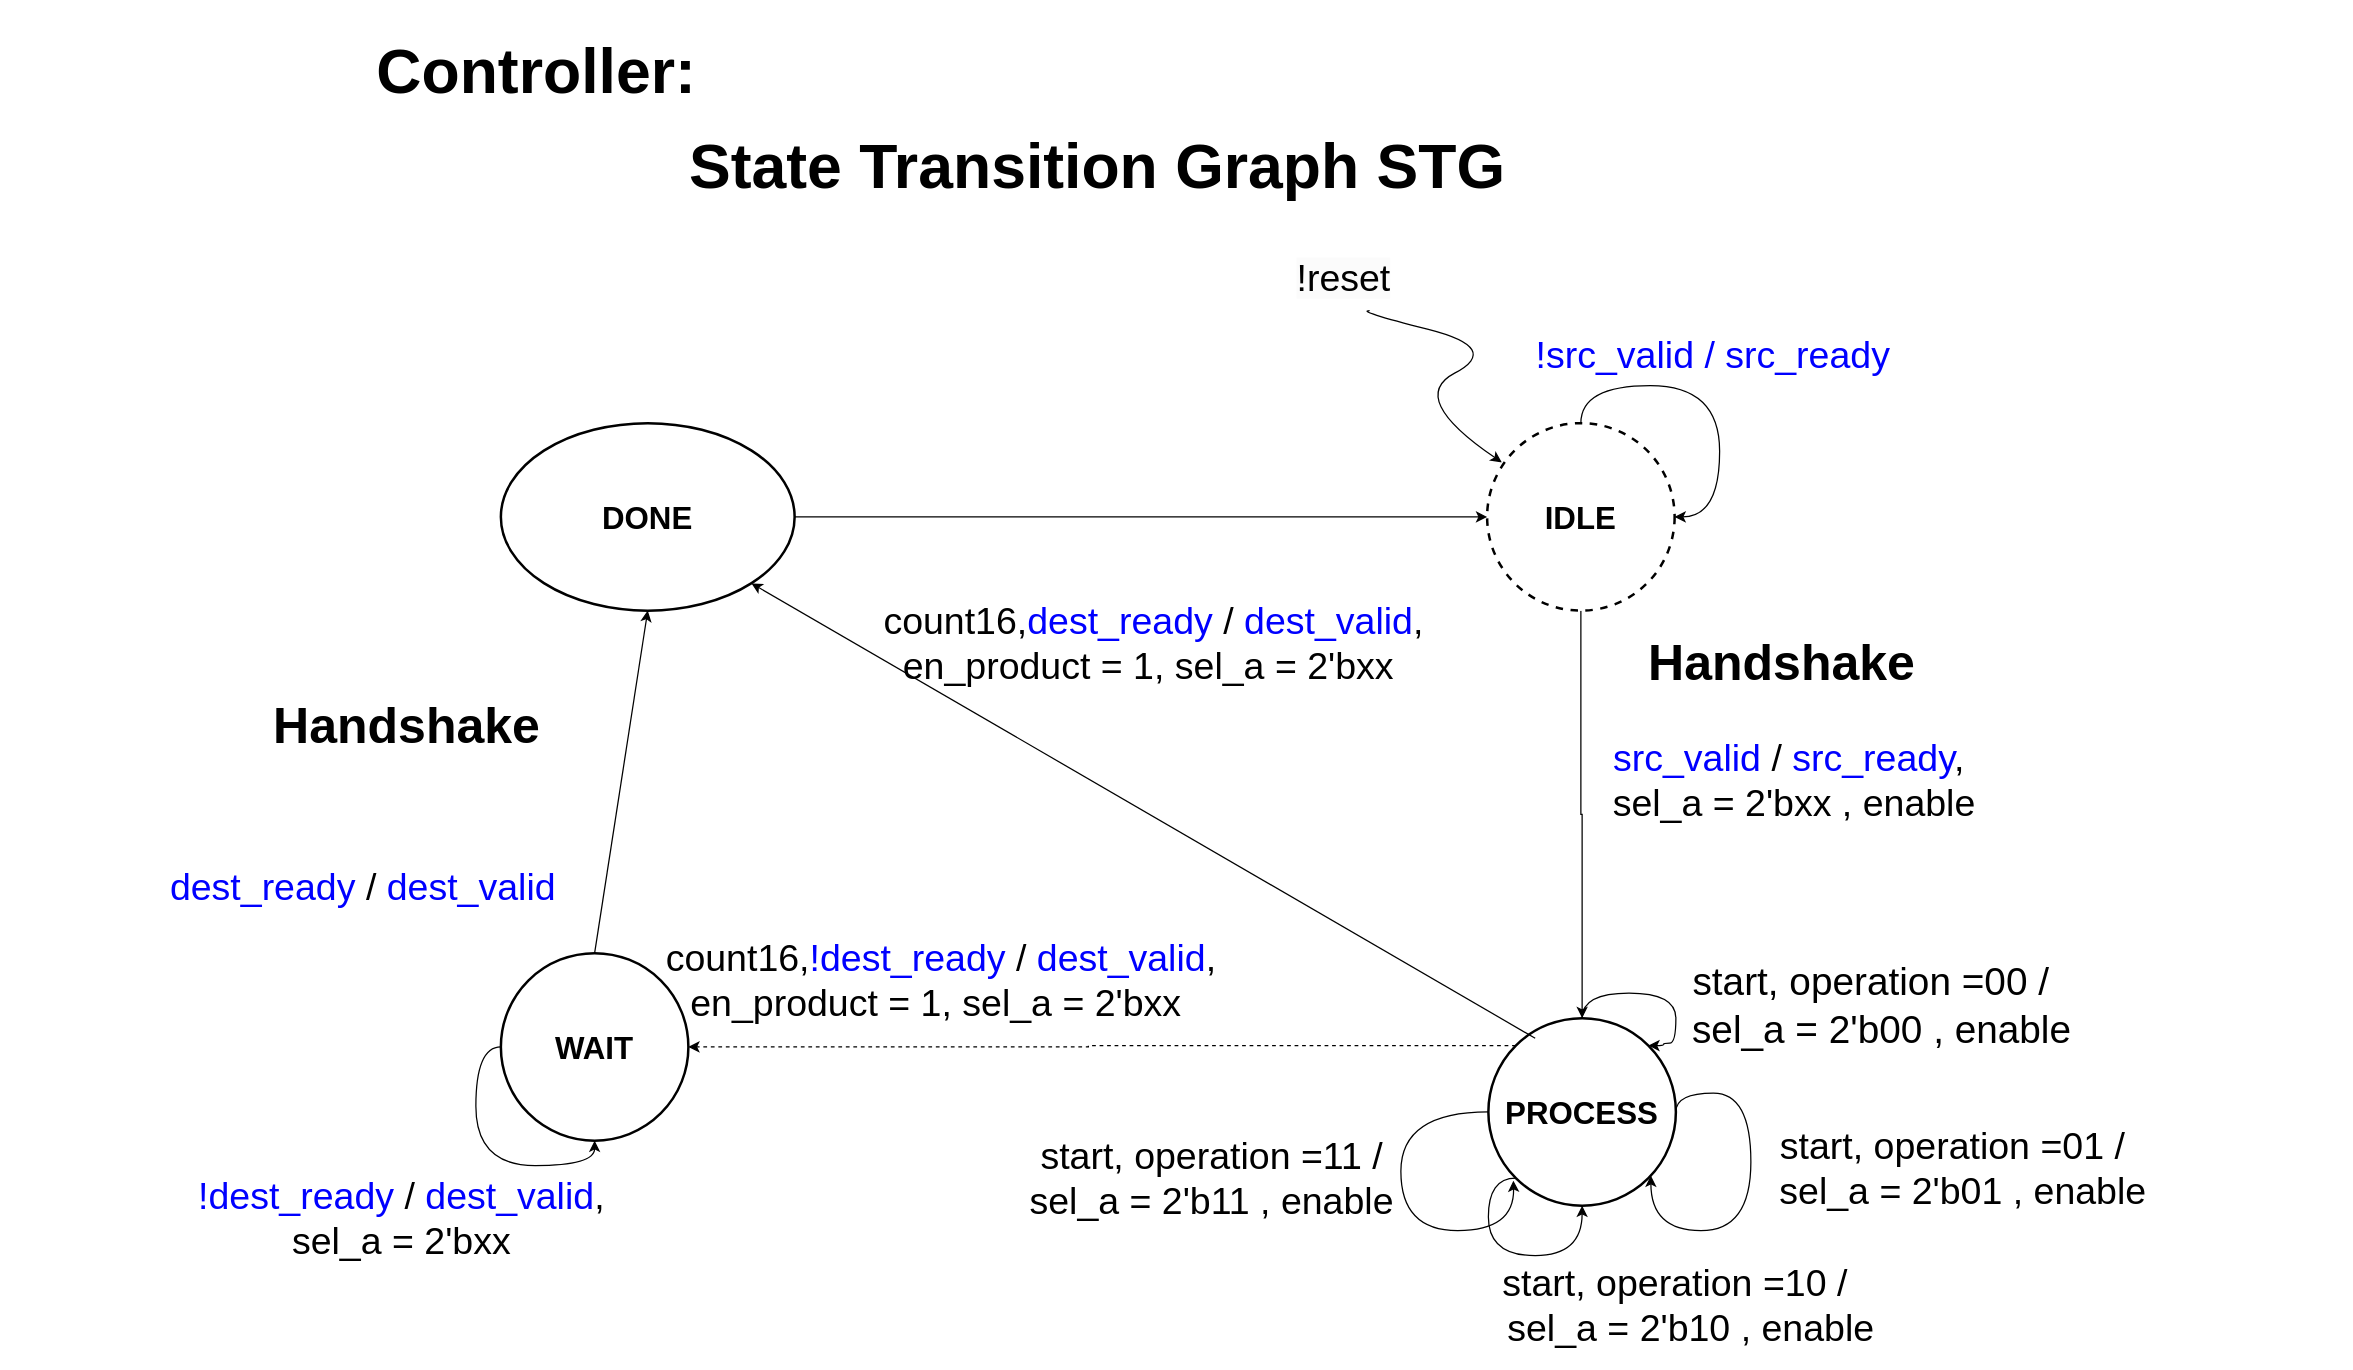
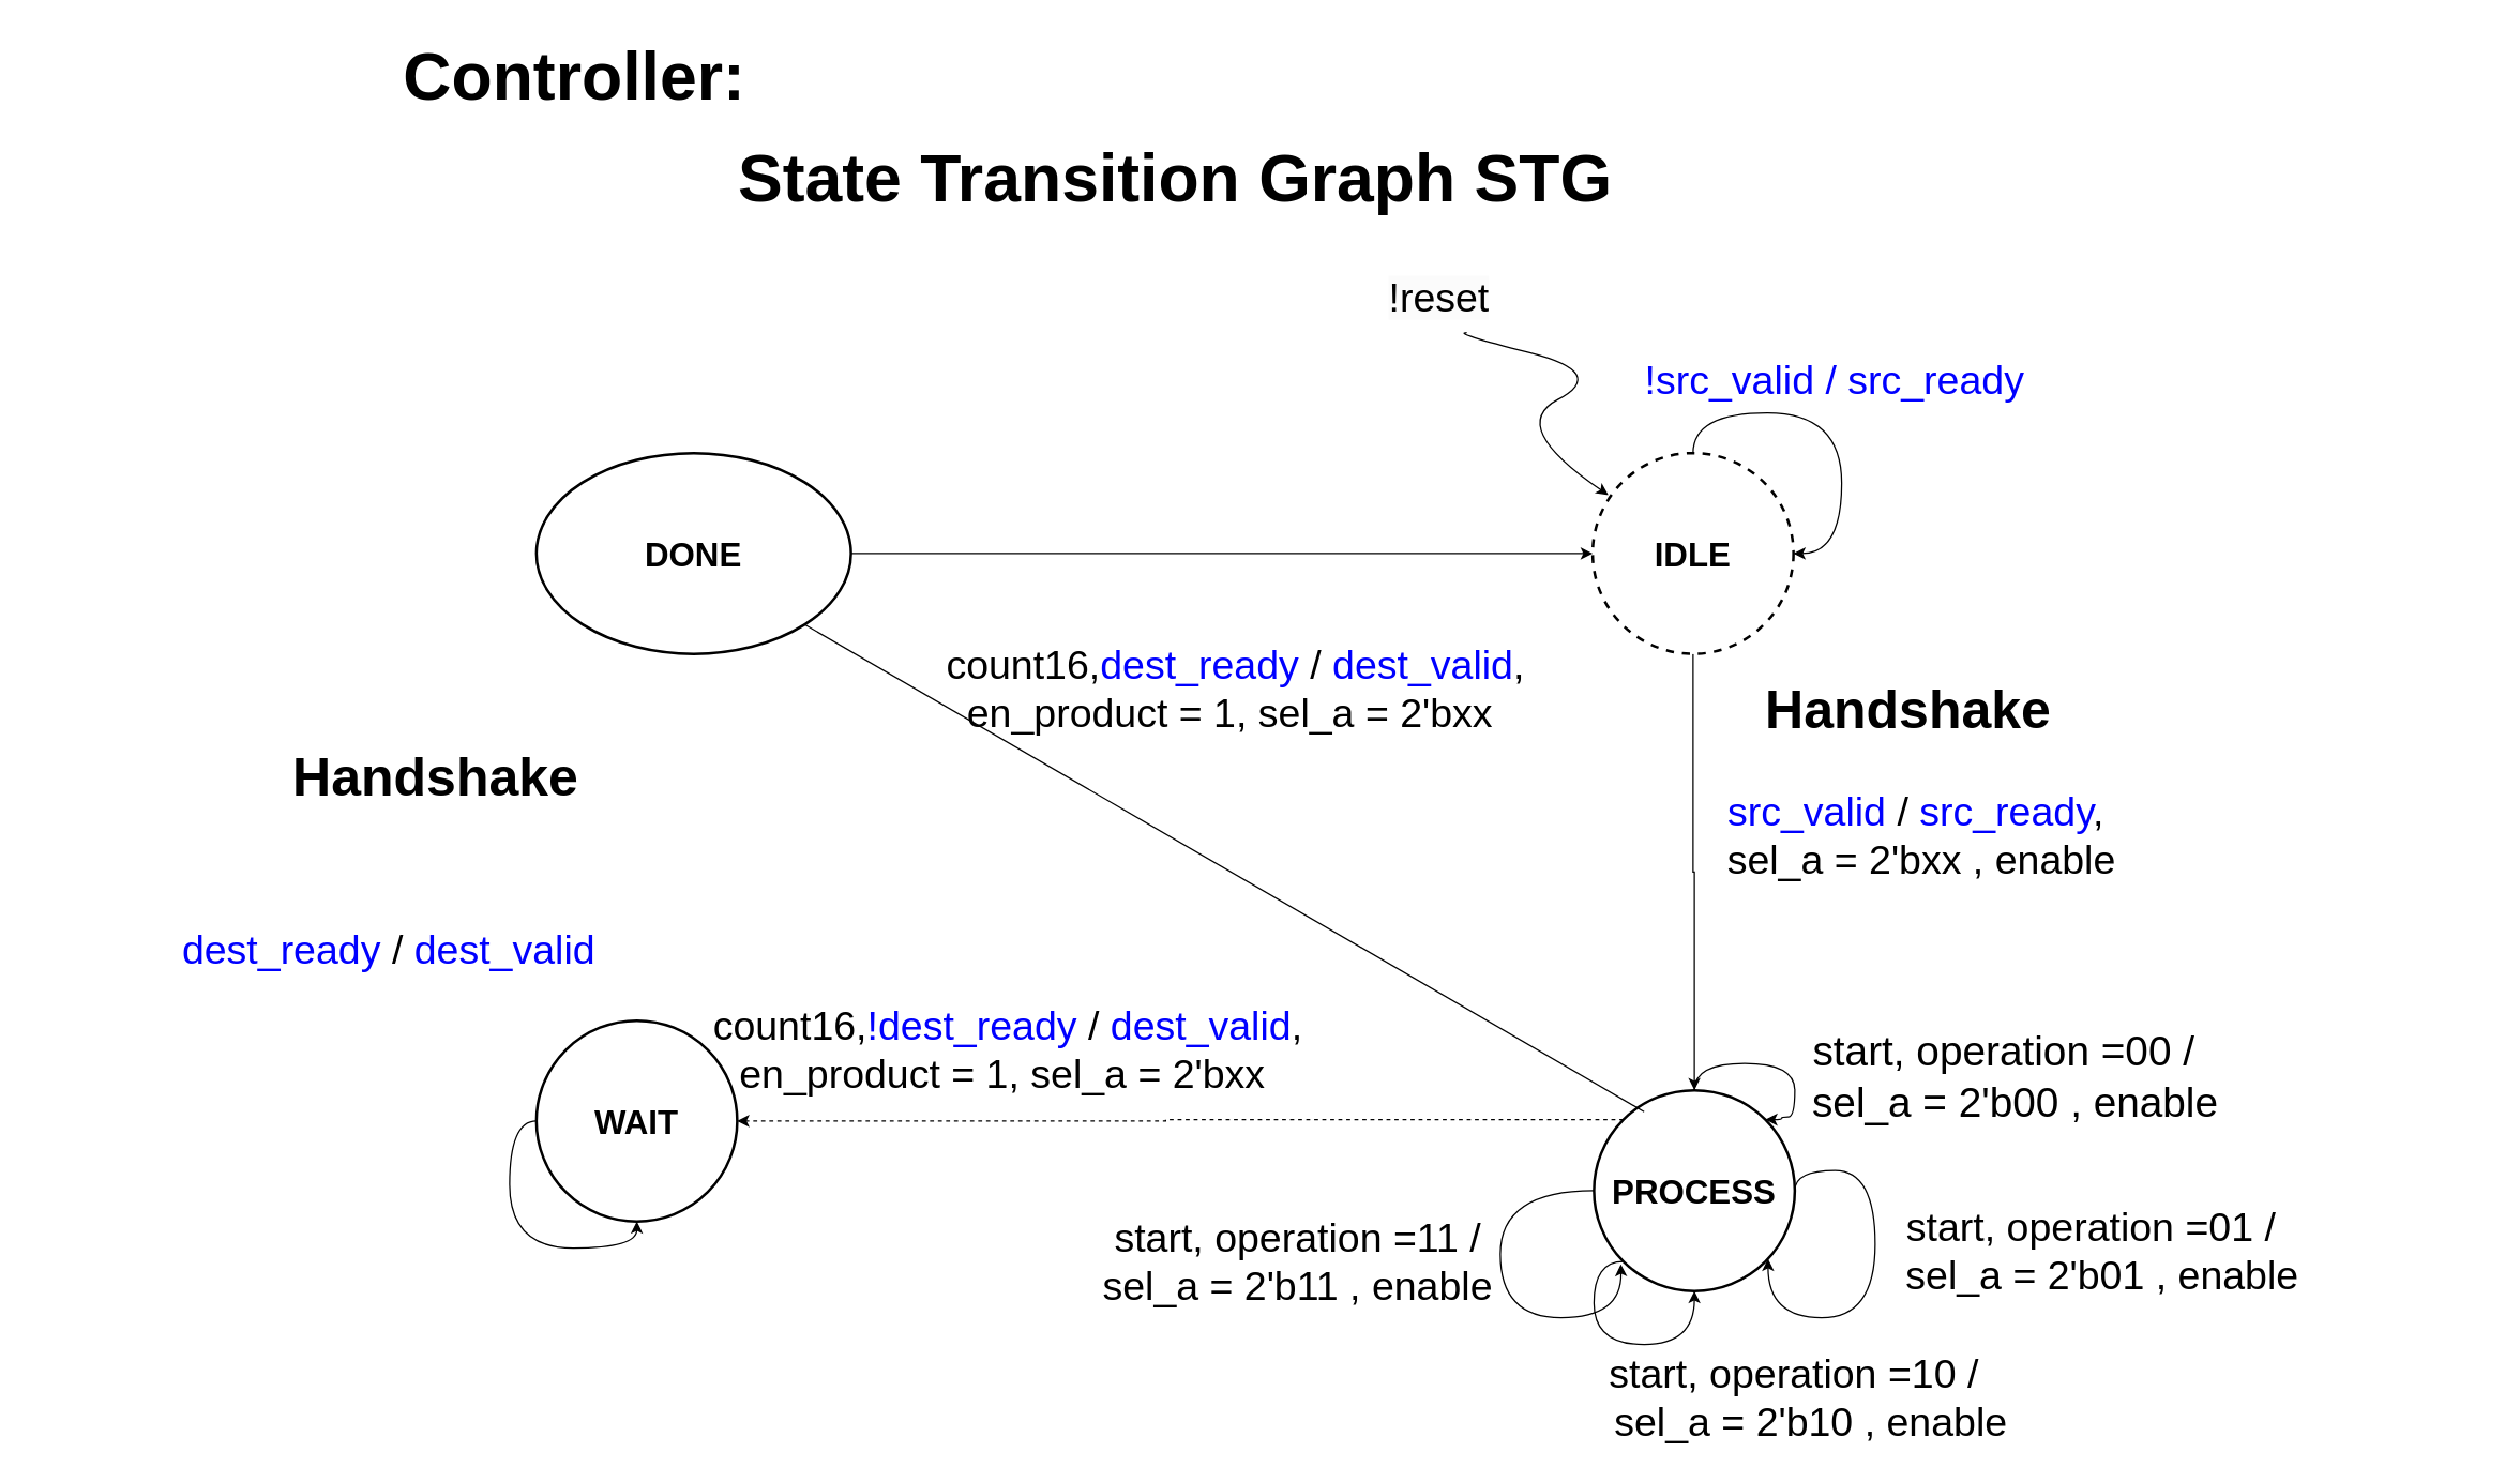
- <mxCell id="30" value="" style="edgeStyle=none;orthogonalLoop=1;jettySize=auto;html=1;rounded=0;exitX=0.045;exitY=0.935;exitDx=0;exitDy=0;entryX=1;entryY=1;entryDx=0;entryDy=0;exitPerimeter=0;" edge="1" parent="1" source="17" target="23"><mxGeometry width="80" relative="1" as="geometry"><mxPoint x="850" y="584" as="sourcePoint" /><mxPoint x="930" y="584" as="targetPoint" /><Array as="points" /></mxGeometry></mxCell>
+ <mxCell id="30" value="" style="edgeStyle=none;orthogonalLoop=1;jettySize=auto;html=1;rounded=0;exitX=0.045;exitY=0.935;exitDx=0;exitDy=0;entryX=1;entryY=1;entryDx=0;entryDy=0;exitPerimeter=0;endArrow=none;" edge="1" parent="1" source="17" target="23"><mxGeometry width="80" relative="1" as="geometry"><mxPoint x="850" y="584" as="sourcePoint" /><mxPoint x="930" y="584" as="targetPoint" /><Array as="points" /></mxGeometry></mxCell>
- <mxCell id="24" value="" style="edgeStyle=none;orthogonalLoop=1;jettySize=auto;html=1;rounded=0;exitX=0.5;exitY=0;exitDx=0;exitDy=0;entryX=0.5;entryY=1;entryDx=0;entryDy=0;" parent="1" source="20" target="23" edge="1"><mxGeometry width="80" relative="1" as="geometry"><mxPoint x="420" as="sourcePoint" y="604" /><mxPoint x="500" as="targetPoint" y="604" /><Array as="points" /></mxGeometry></mxCell>
- <mxCell id="21" value="&lt;font style=&quot;font-size: 30px;&quot;&gt;&lt;font color=&quot;#0000ff&quot;&gt;!dest_ready&lt;/font&gt; /&amp;nbsp;&lt;font color=&quot;#0000ff&quot;&gt;dest_valid&lt;/font&gt;,&amp;nbsp;&lt;/font&gt;&lt;div&gt;&lt;font style=&quot;font-size: 30px;&quot;&gt;sel_a = 2'bxx&amp;nbsp;&lt;/font&gt;&lt;/div&gt;" style="text;html=1;align=center;verticalAlign=middle;whiteSpace=wrap;rounded=0;" parent="1" vertex="1"><mxGeometry x="90" y="944" width="470" height="60" as="geometry" /></mxCell>
